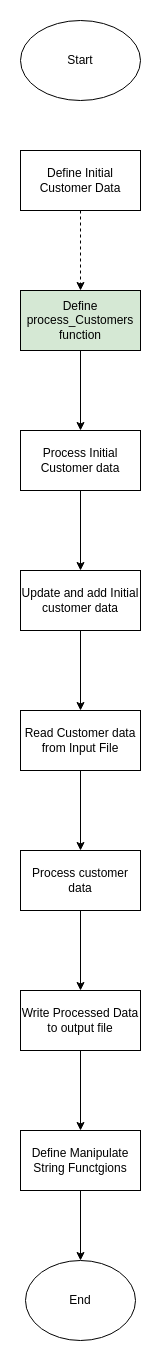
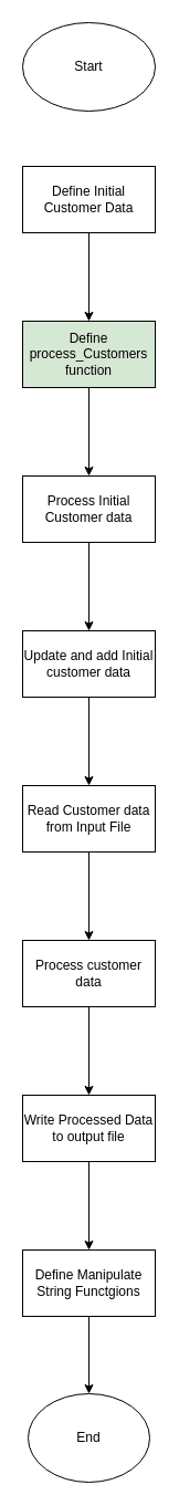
- <mxCell id="3" value="" style="edgeStyle=orthogonalEdgeStyle;rounded=0;orthogonalLoop=1;jettySize=auto;html=1;dashed=1;" edge="1" parent="1" source="4" target="6"><mxGeometry relative="1" as="geometry" /></mxCell>
+ <mxCell id="3" value="" style="edgeStyle=orthogonalEdgeStyle;rounded=0;orthogonalLoop=1;jettySize=auto;html=1;" edge="1" parent="1" source="4" target="6"><mxGeometry relative="1" as="geometry" /></mxCell>
